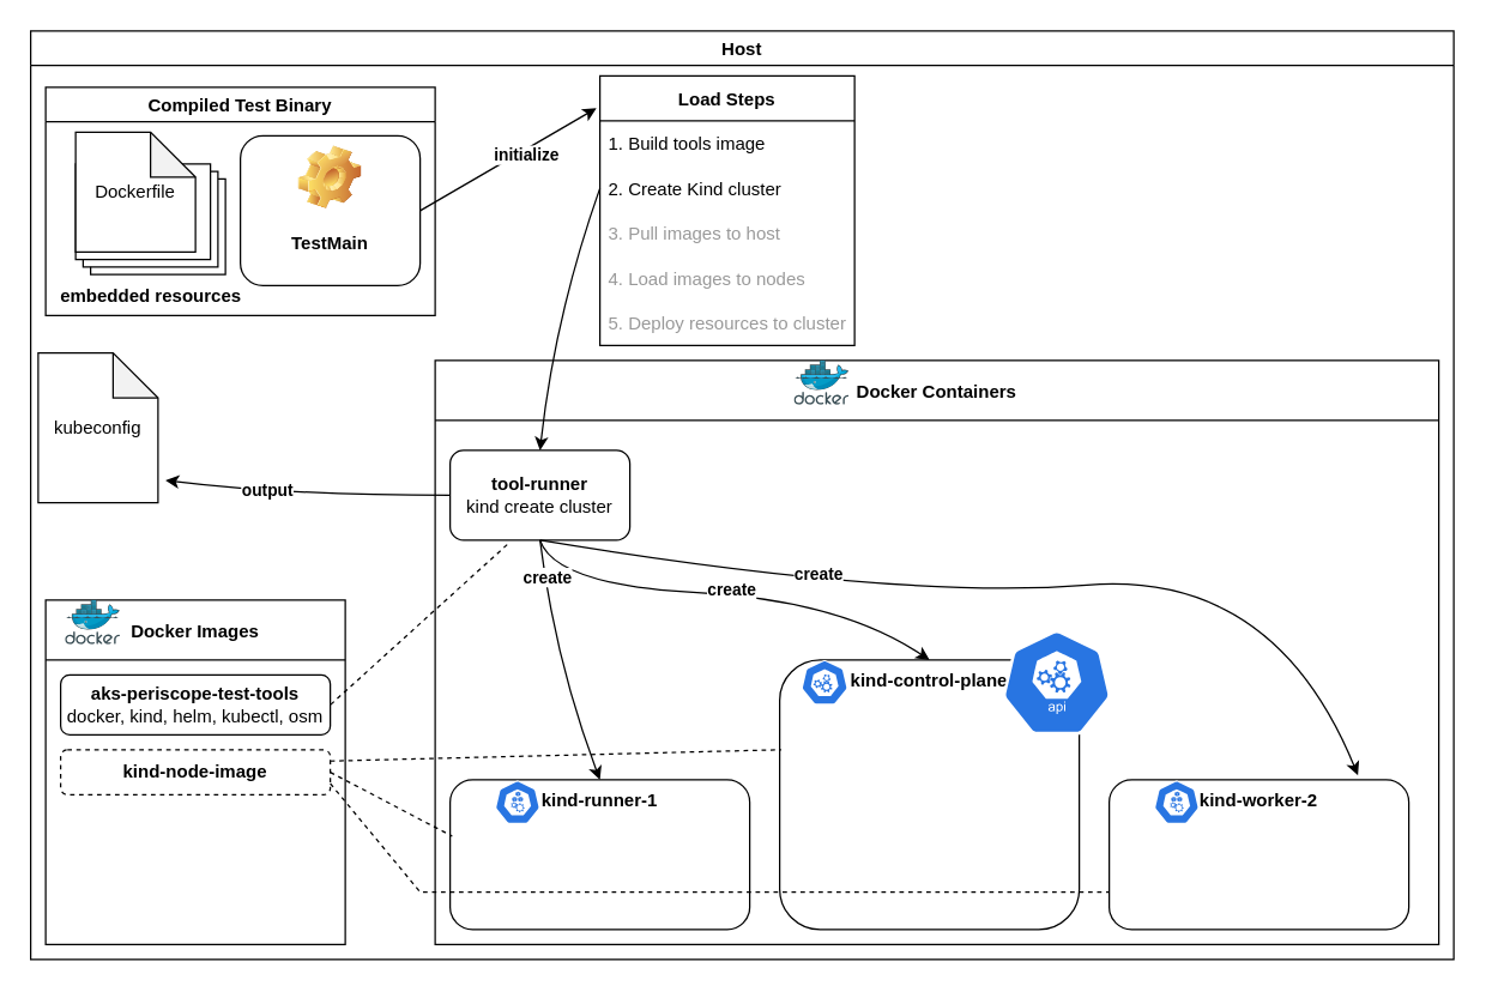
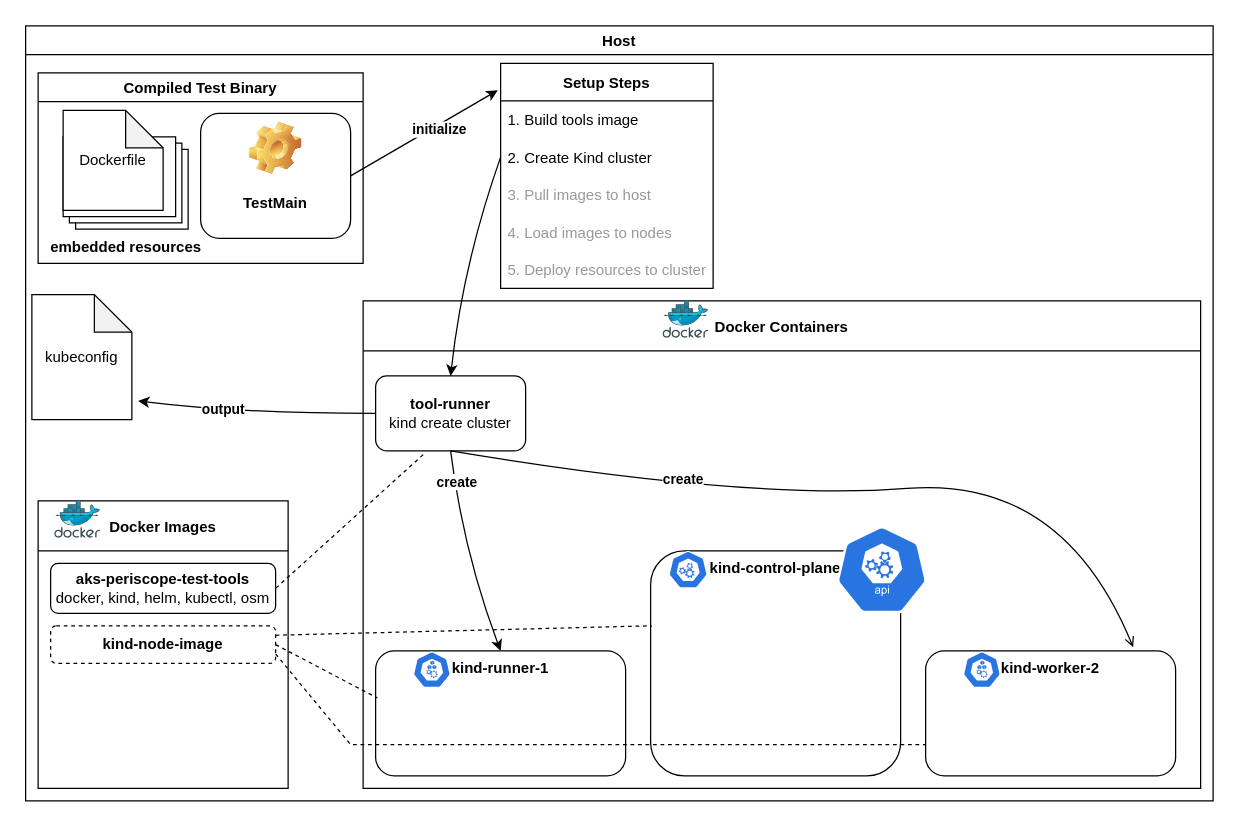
- <mxCell id="24" value="Load Steps" style="swimlane;fontStyle=1;childLayout=stackLayout;horizontal=1;startSize=30;horizontalStack=0;resizeParent=1;resizeParentMax=0;resizeLast=0;collapsible=1;marginBottom=0;" parent="2" vertex="1"><mxGeometry x="380" y="30" width="170" height="180" as="geometry" /></mxCell>
+ <mxCell id="24" value="Setup Steps" style="swimlane;fontStyle=1;childLayout=stackLayout;horizontal=1;startSize=30;horizontalStack=0;resizeParent=1;resizeParentMax=0;resizeLast=0;collapsible=1;marginBottom=0;" parent="2" vertex="1"><mxGeometry x="380" y="30" width="170" height="180" as="geometry" /></mxCell>
- <mxCell id="17" value="" style="curved=1;endArrow=classic;html=1;rounded=0;exitX=0.5;exitY=1;exitDx=0;exitDy=0;entryX=0.5;entryY=0;entryDx=0;entryDy=0;" parent="8" source="16" target="10" edge="1"><mxGeometry width="50" height="50" relative="1" as="geometry"><mxPoint x="410" y="330" as="sourcePoint" /><mxPoint x="460" y="280" as="targetPoint" /><Array as="points"><mxPoint x="80" y="150" /><mxPoint x="270" y="160" /></Array></mxGeometry></mxCell>
- <mxCell id="18" value="&lt;b&gt;create&lt;/b&gt;" style="edgeLabel;html=1;align=center;verticalAlign=middle;resizable=0;points=[];" parent="17" vertex="1" connectable="0"><mxGeometry x="0.014" y="4" relative="1" as="geometry"><mxPoint as="offset" /></mxGeometry></mxCell>
- <mxCell id="20" value="" style="curved=1;endArrow=classic;html=1;rounded=0;exitX=0.5;exitY=1;exitDx=0;exitDy=0;entryX=0.83;entryY=-0.03;entryDx=0;entryDy=0;entryPerimeter=0;" parent="8" source="16" target="13" edge="1"><mxGeometry width="50" height="50" relative="1" as="geometry"><mxPoint x="210" y="140" as="sourcePoint" /><mxPoint x="260" y="90" as="targetPoint" /><Array as="points"><mxPoint x="310" y="160" /><mxPoint x="560" y="140" /></Array></mxGeometry></mxCell>
+ <mxCell id="20" value="" style="curved=1;endArrow=open;html=1;rounded=0;exitX=0.5;exitY=1;exitDx=0;exitDy=0;entryX=0.83;entryY=-0.03;entryDx=0;entryDy=0;entryPerimeter=0;" parent="8" source="16" target="13" edge="1"><mxGeometry width="50" height="50" relative="1" as="geometry"><mxPoint x="210" y="140" as="sourcePoint" /><mxPoint x="260" y="90" as="targetPoint" /><Array as="points"><mxPoint x="310" y="160" /><mxPoint x="560" y="140" /></Array></mxGeometry></mxCell>
